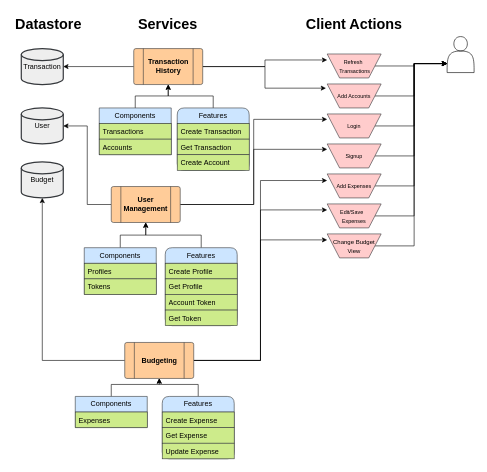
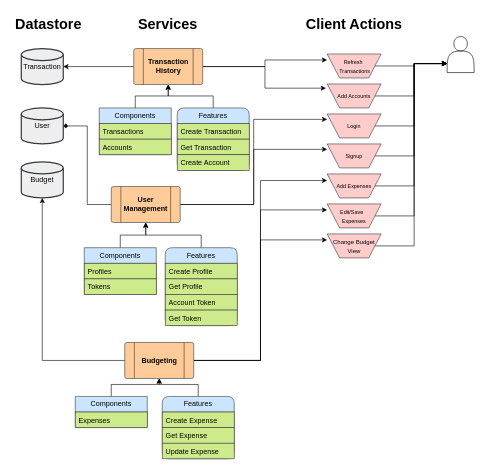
- <mxCell id="21" style="edgeStyle=orthogonalEdgeStyle;rounded=0;orthogonalLoop=1;jettySize=auto;html=1;entryX=1;entryY=0.5;entryDx=0;entryDy=0;entryPerimeter=0;" edge="1" parent="1" source="22" target="33"><mxGeometry relative="1" as="geometry" /></mxCell>
+ <mxCell id="21" style="edgeStyle=orthogonalEdgeStyle;rounded=0;orthogonalLoop=1;jettySize=auto;html=1;entryX=1;entryY=0.5;entryDx=0;entryDy=0;entryPerimeter=0;endArrow=diamond;" edge="1" parent="1" source="22" target="33"><mxGeometry relative="1" as="geometry" /></mxCell>
